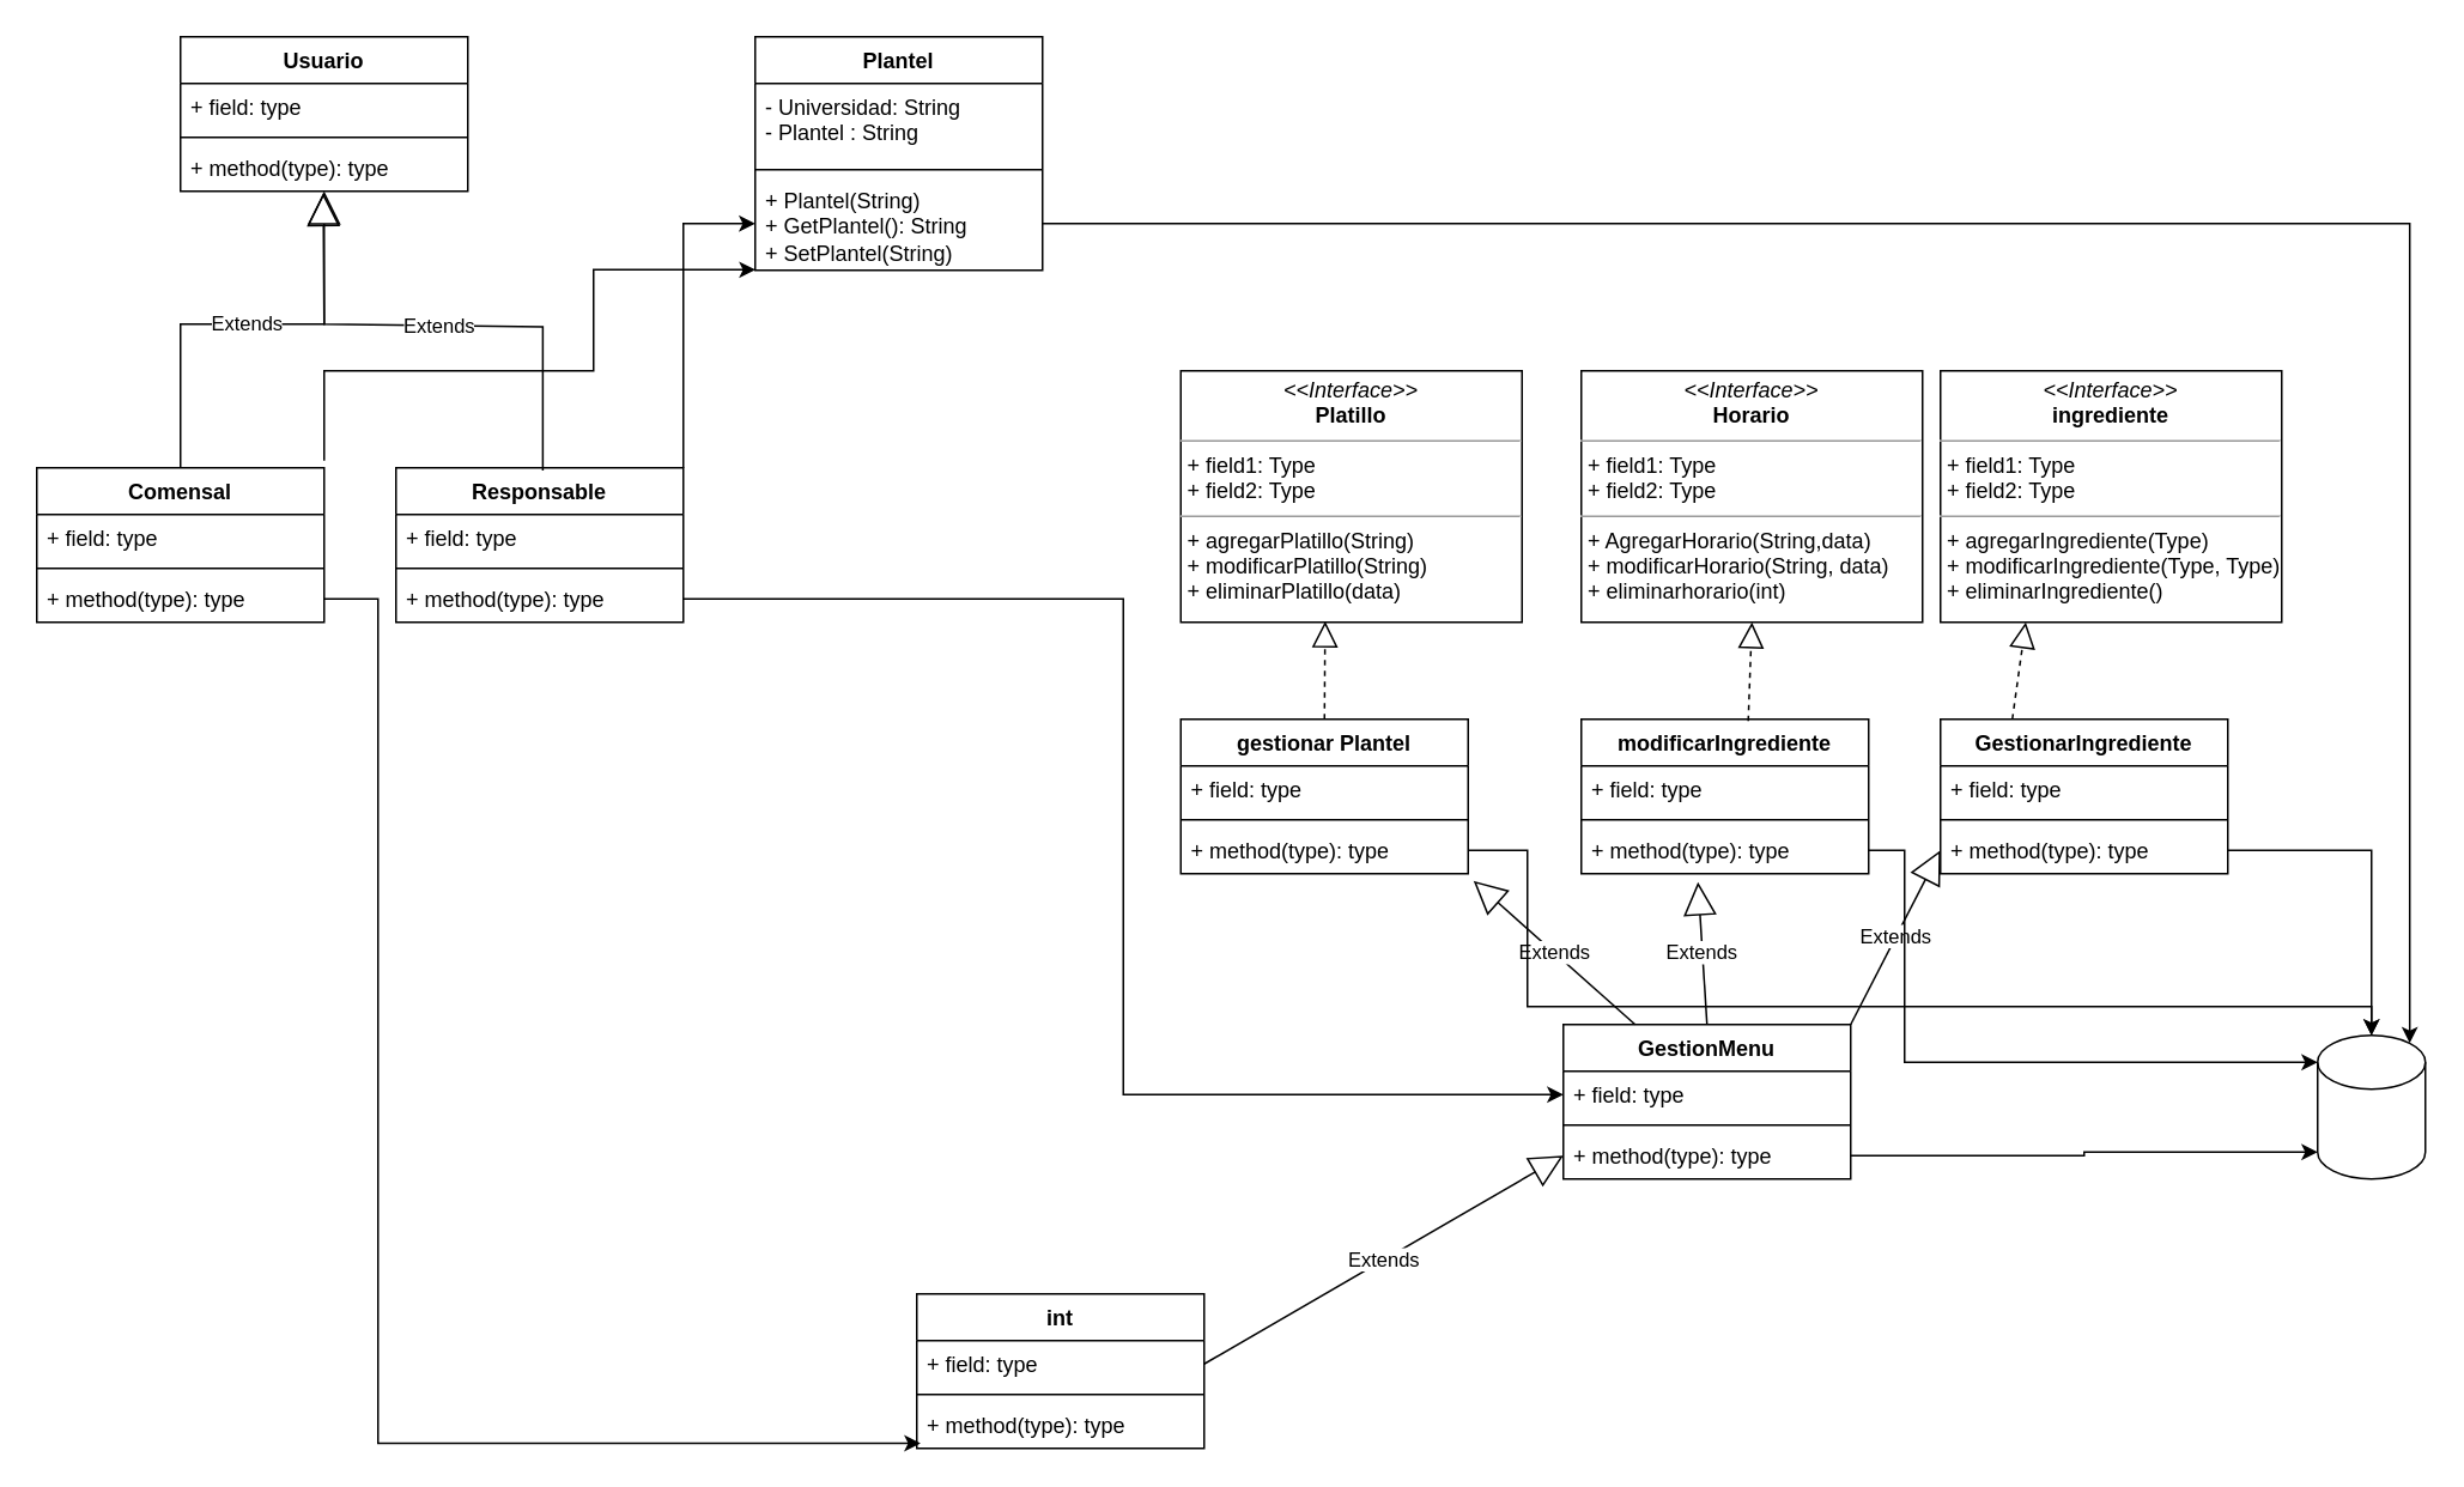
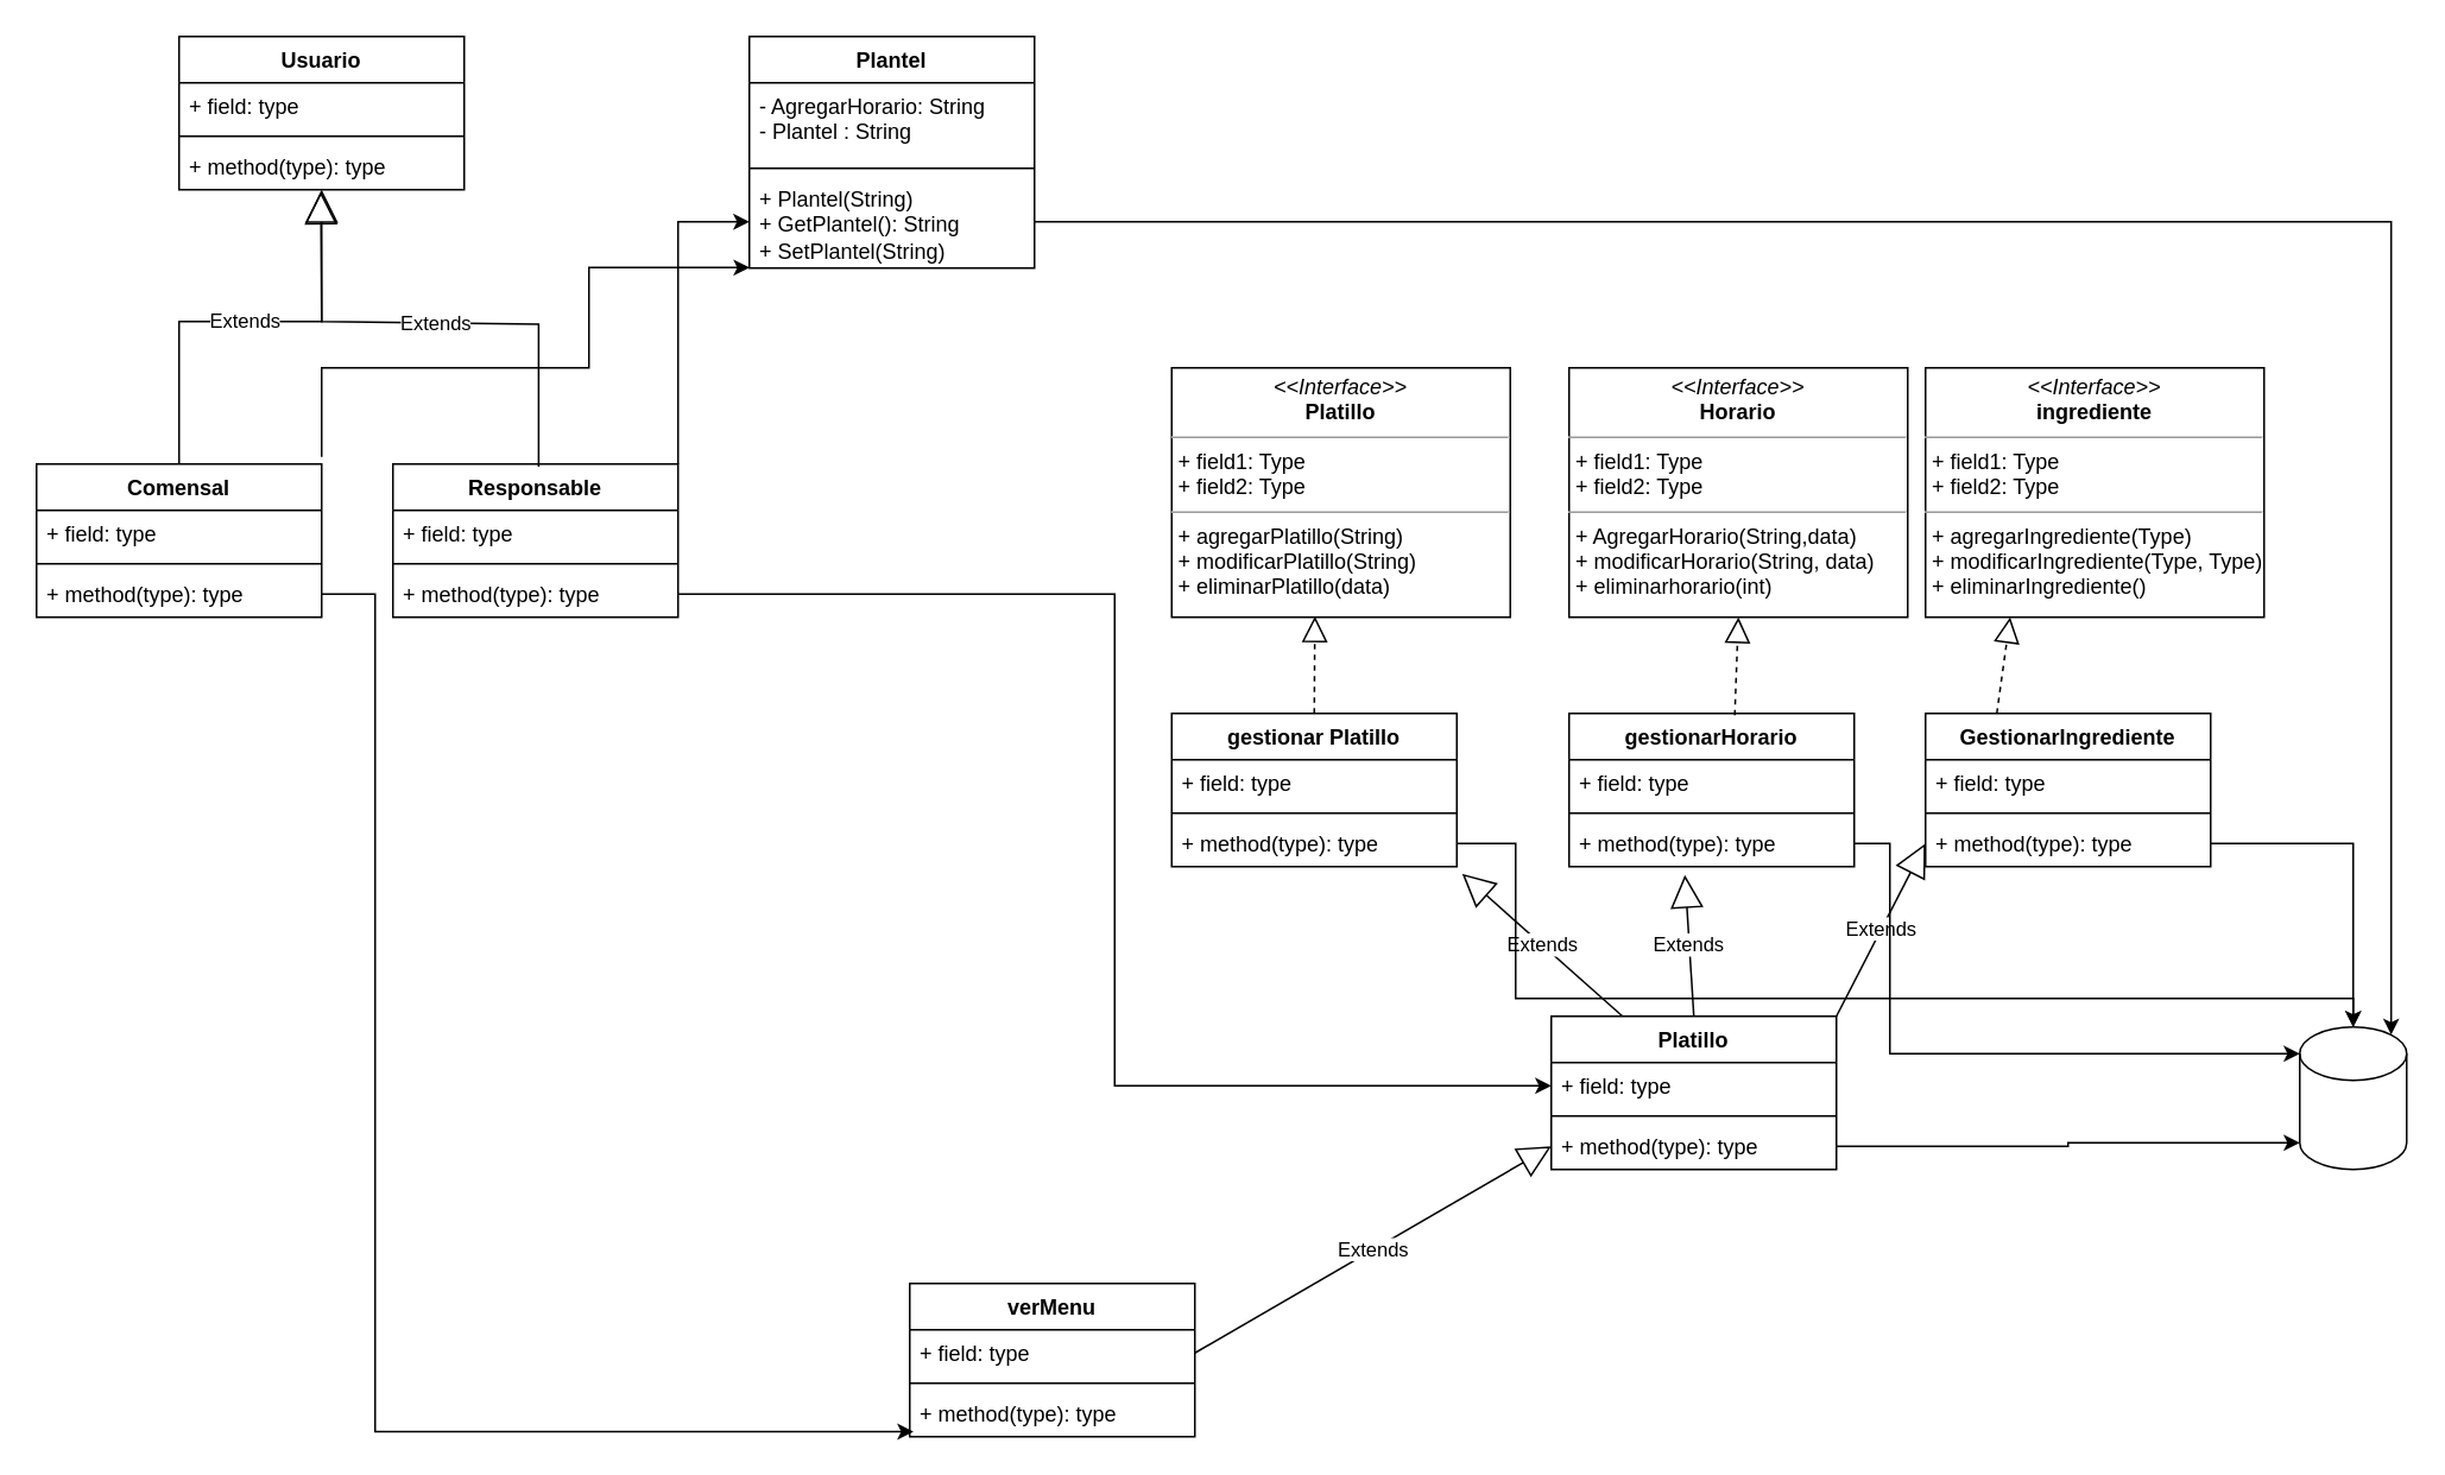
- <mxCell id="20" value="- Universidad: String&lt;br&gt;- Plantel : String" style="text;strokeColor=none;fillColor=none;align=left;verticalAlign=top;spacingLeft=4;spacingRight=4;overflow=hidden;rotatable=0;points=[[0,0.5],[1,0.5]];portConstraint=eastwest;whiteSpace=wrap;html=1;" parent="19" vertex="1"><mxGeometry y="26" width="160" height="44" as="geometry" /></mxCell>
+ <mxCell id="20" value="- AgregarHorario: String&lt;br&gt;- Plantel : String" style="text;strokeColor=none;fillColor=none;align=left;verticalAlign=top;spacingLeft=4;spacingRight=4;overflow=hidden;rotatable=0;points=[[0,0.5],[1,0.5]];portConstraint=eastwest;whiteSpace=wrap;html=1;" parent="19" vertex="1"><mxGeometry y="26" width="160" height="44" as="geometry" /></mxCell>
- <mxCell id="29" value="gestionar Plantel" style="swimlane;fontStyle=1;align=center;verticalAlign=top;childLayout=stackLayout;horizontal=1;startSize=26;horizontalStack=0;resizeParent=1;resizeParentMax=0;resizeLast=0;collapsible=1;marginBottom=0;whiteSpace=wrap;html=1;" parent="1" vertex="1"><mxGeometry x="657" y="400" width="160" height="86" as="geometry" /></mxCell>
+ <mxCell id="29" value="gestionar Platillo" style="swimlane;fontStyle=1;align=center;verticalAlign=top;childLayout=stackLayout;horizontal=1;startSize=26;horizontalStack=0;resizeParent=1;resizeParentMax=0;resizeLast=0;collapsible=1;marginBottom=0;whiteSpace=wrap;html=1;" parent="1" vertex="1"><mxGeometry x="657" y="400" width="160" height="86" as="geometry" /></mxCell>
- <mxCell id="33" value="modificarIngrediente" style="swimlane;fontStyle=1;align=center;verticalAlign=top;childLayout=stackLayout;horizontal=1;startSize=26;horizontalStack=0;resizeParent=1;resizeParentMax=0;resizeLast=0;collapsible=1;marginBottom=0;whiteSpace=wrap;html=1;" parent="1" vertex="1"><mxGeometry x="880" y="400" width="160" height="86" as="geometry" /></mxCell>
+ <mxCell id="33" value="gestionarHorario" style="swimlane;fontStyle=1;align=center;verticalAlign=top;childLayout=stackLayout;horizontal=1;startSize=26;horizontalStack=0;resizeParent=1;resizeParentMax=0;resizeLast=0;collapsible=1;marginBottom=0;whiteSpace=wrap;html=1;" parent="1" vertex="1"><mxGeometry x="880" y="400" width="160" height="86" as="geometry" /></mxCell>
- <mxCell id="25" value="GestionMenu" style="swimlane;fontStyle=1;align=center;verticalAlign=top;childLayout=stackLayout;horizontal=1;startSize=26;horizontalStack=0;resizeParent=1;resizeParentMax=0;resizeLast=0;collapsible=1;marginBottom=0;whiteSpace=wrap;html=1;" parent="1" vertex="1"><mxGeometry x="870" y="570" width="160" height="86" as="geometry" /></mxCell>
+ <mxCell id="25" value="Platillo" style="swimlane;fontStyle=1;align=center;verticalAlign=top;childLayout=stackLayout;horizontal=1;startSize=26;horizontalStack=0;resizeParent=1;resizeParentMax=0;resizeLast=0;collapsible=1;marginBottom=0;whiteSpace=wrap;html=1;" parent="1" vertex="1"><mxGeometry x="870" y="570" width="160" height="86" as="geometry" /></mxCell>
- <mxCell id="47" value="int" style="swimlane;fontStyle=1;align=center;verticalAlign=top;childLayout=stackLayout;horizontal=1;startSize=26;horizontalStack=0;resizeParent=1;resizeParentMax=0;resizeLast=0;collapsible=1;marginBottom=0;whiteSpace=wrap;html=1;" parent="1" vertex="1"><mxGeometry x="510" y="720" width="160" height="86" as="geometry" /></mxCell>
+ <mxCell id="47" value="verMenu" style="swimlane;fontStyle=1;align=center;verticalAlign=top;childLayout=stackLayout;horizontal=1;startSize=26;horizontalStack=0;resizeParent=1;resizeParentMax=0;resizeLast=0;collapsible=1;marginBottom=0;whiteSpace=wrap;html=1;" parent="1" vertex="1"><mxGeometry x="510" y="720" width="160" height="86" as="geometry" /></mxCell>
